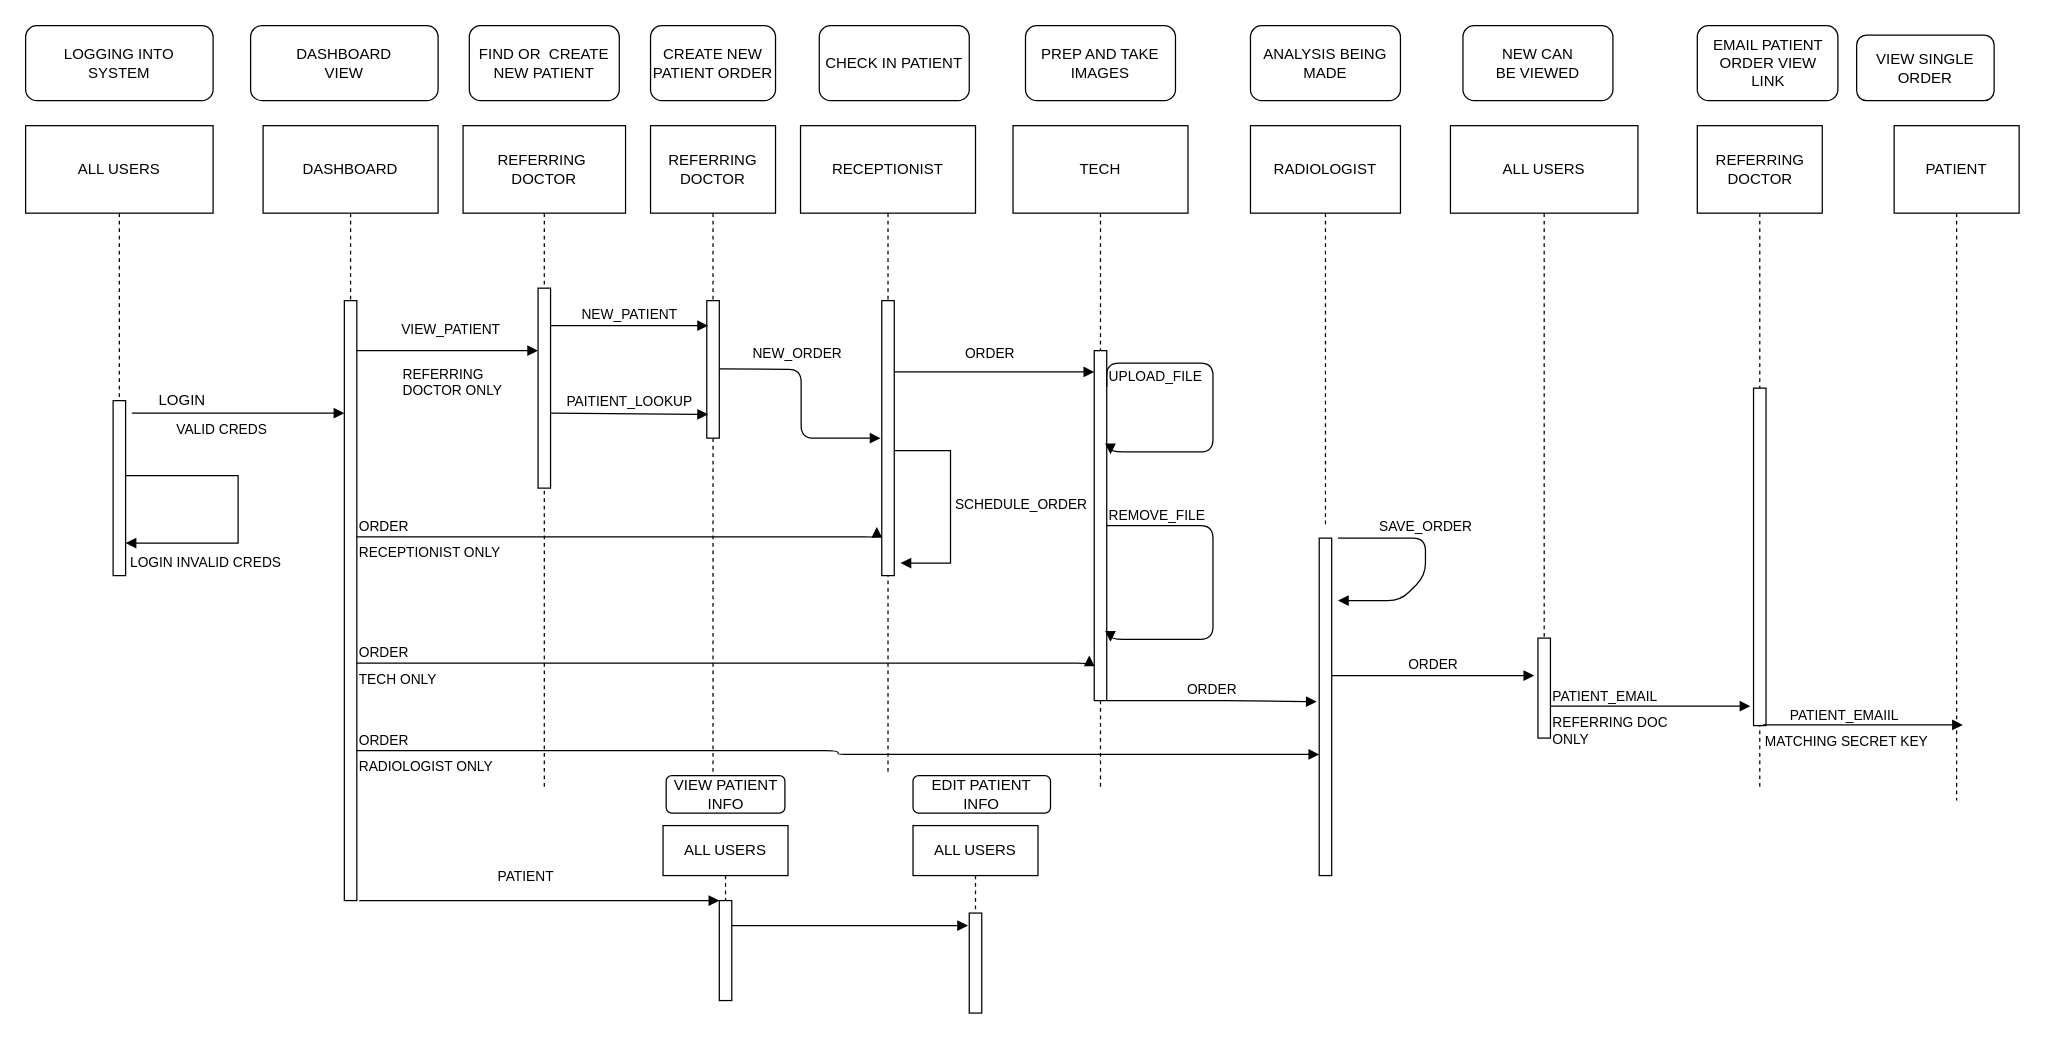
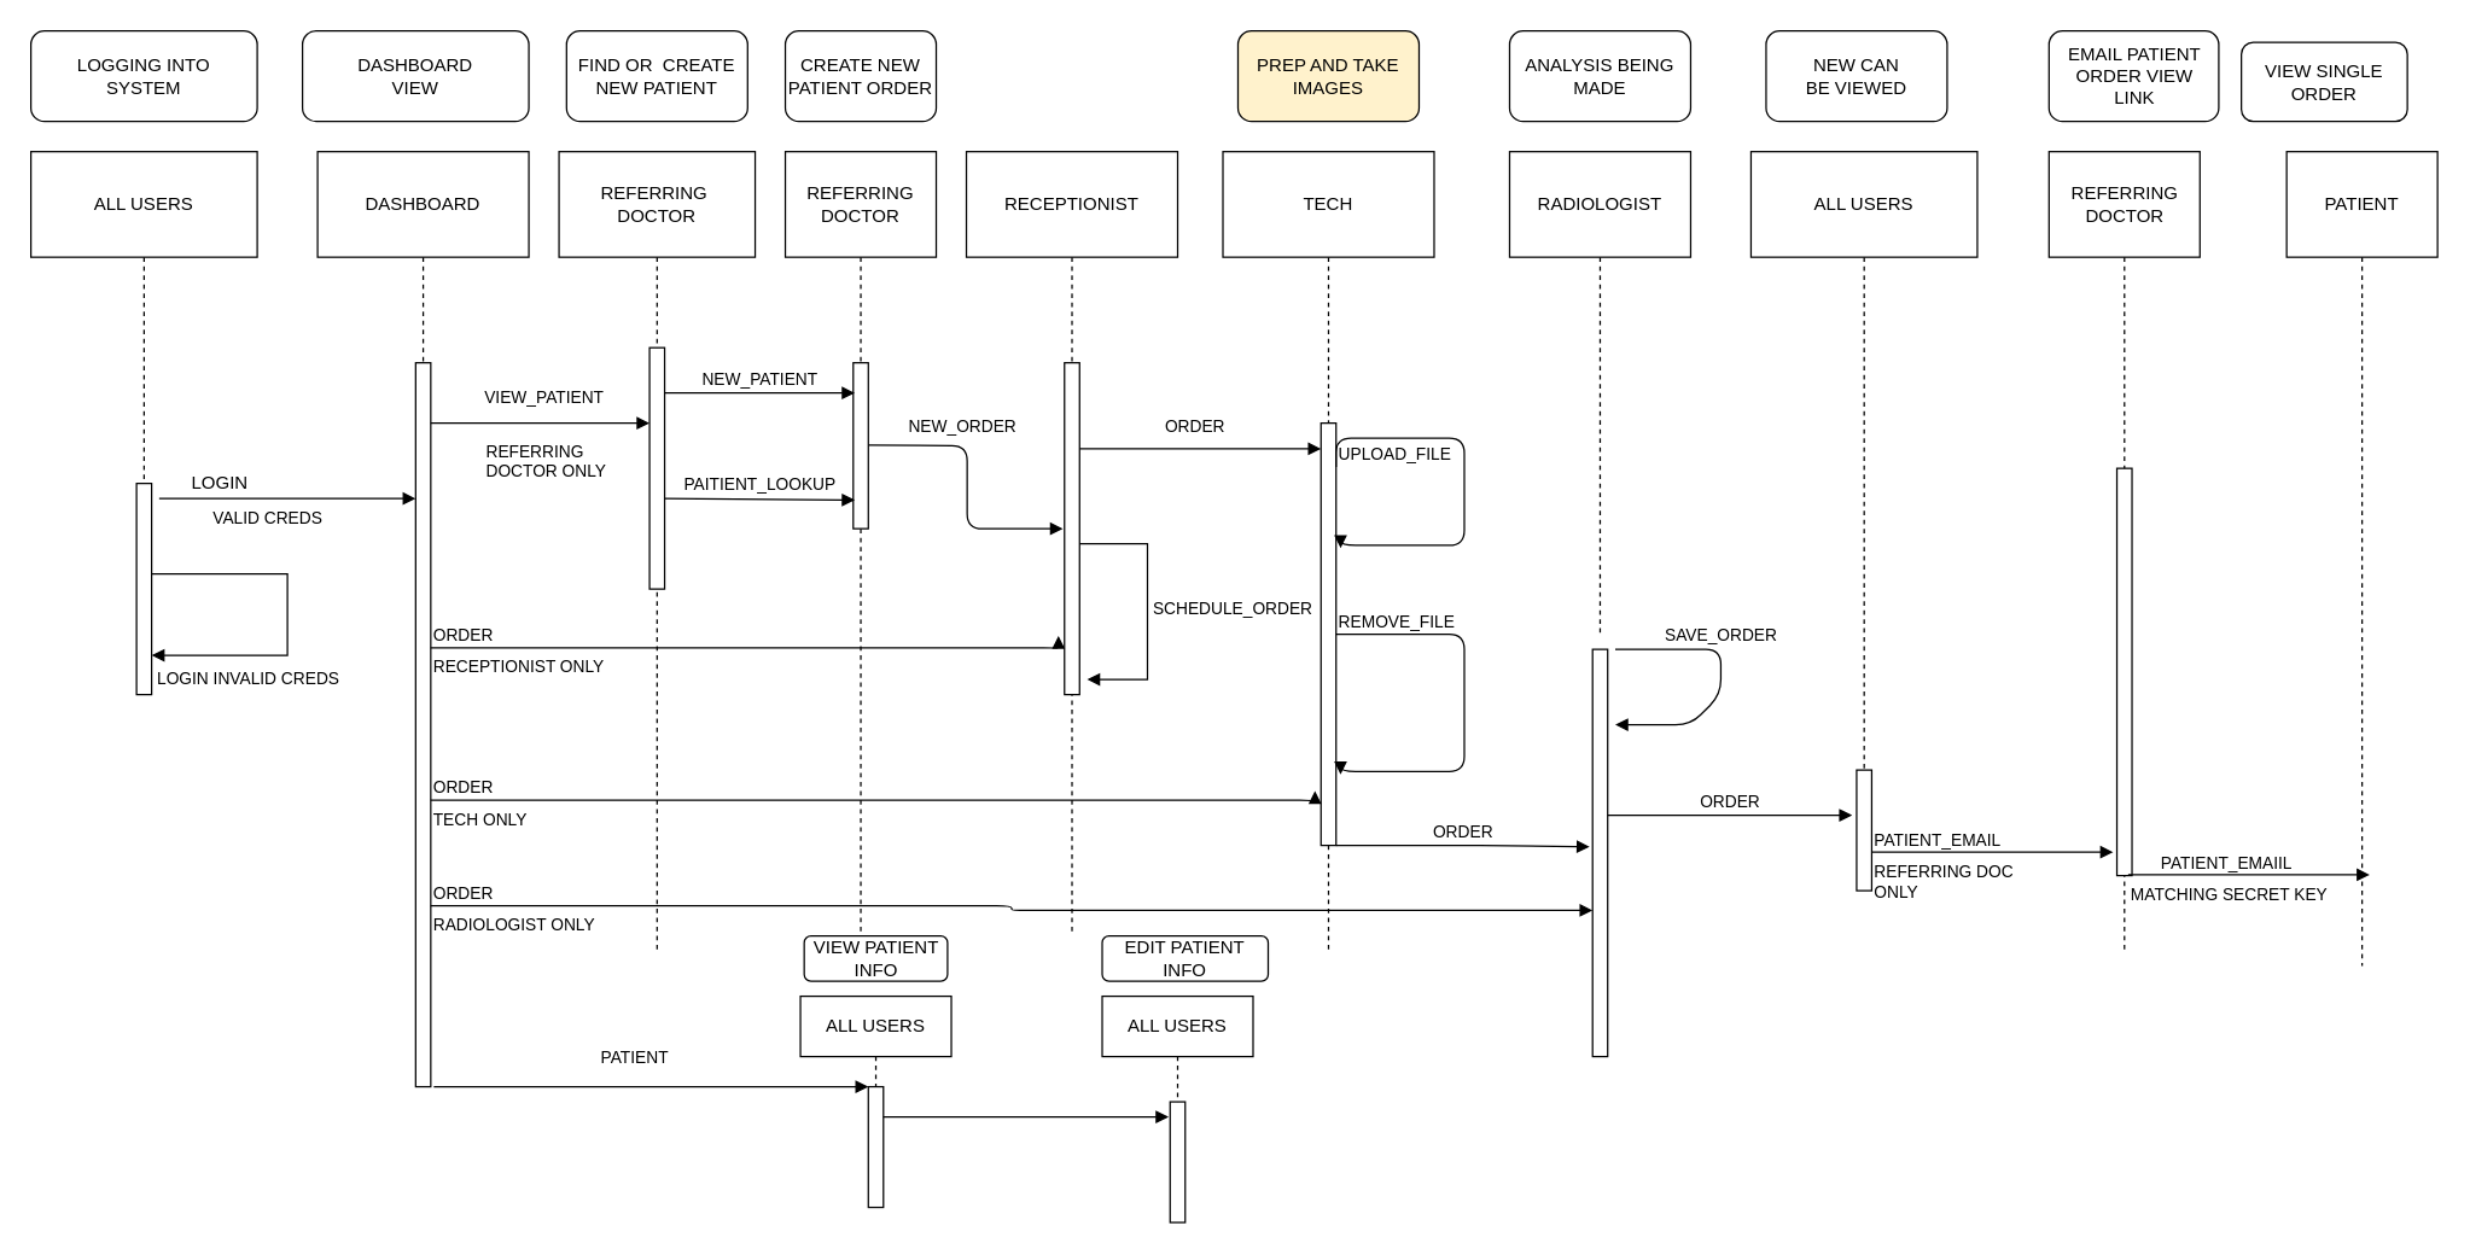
- <mxCell id="56" value="CHECK IN PATIENT" style="rounded=1;whiteSpace=wrap;html=1;" vertex="1" parent="1"><mxGeometry x="655" y="20" width="120" height="60" as="geometry" /></mxCell>
- <mxCell id="57" value="PREP AND TAKE IMAGES" style="rounded=1;whiteSpace=wrap;html=1;" vertex="1" parent="1"><mxGeometry x="820" y="20" width="120" height="60" as="geometry" /></mxCell>
+ <mxCell id="57" value="PREP AND TAKE IMAGES" style="rounded=1;whiteSpace=wrap;html=1;fillColor=#fff2cc;" vertex="1" parent="1"><mxGeometry x="820" y="20" width="120" height="60" as="geometry" /></mxCell>
